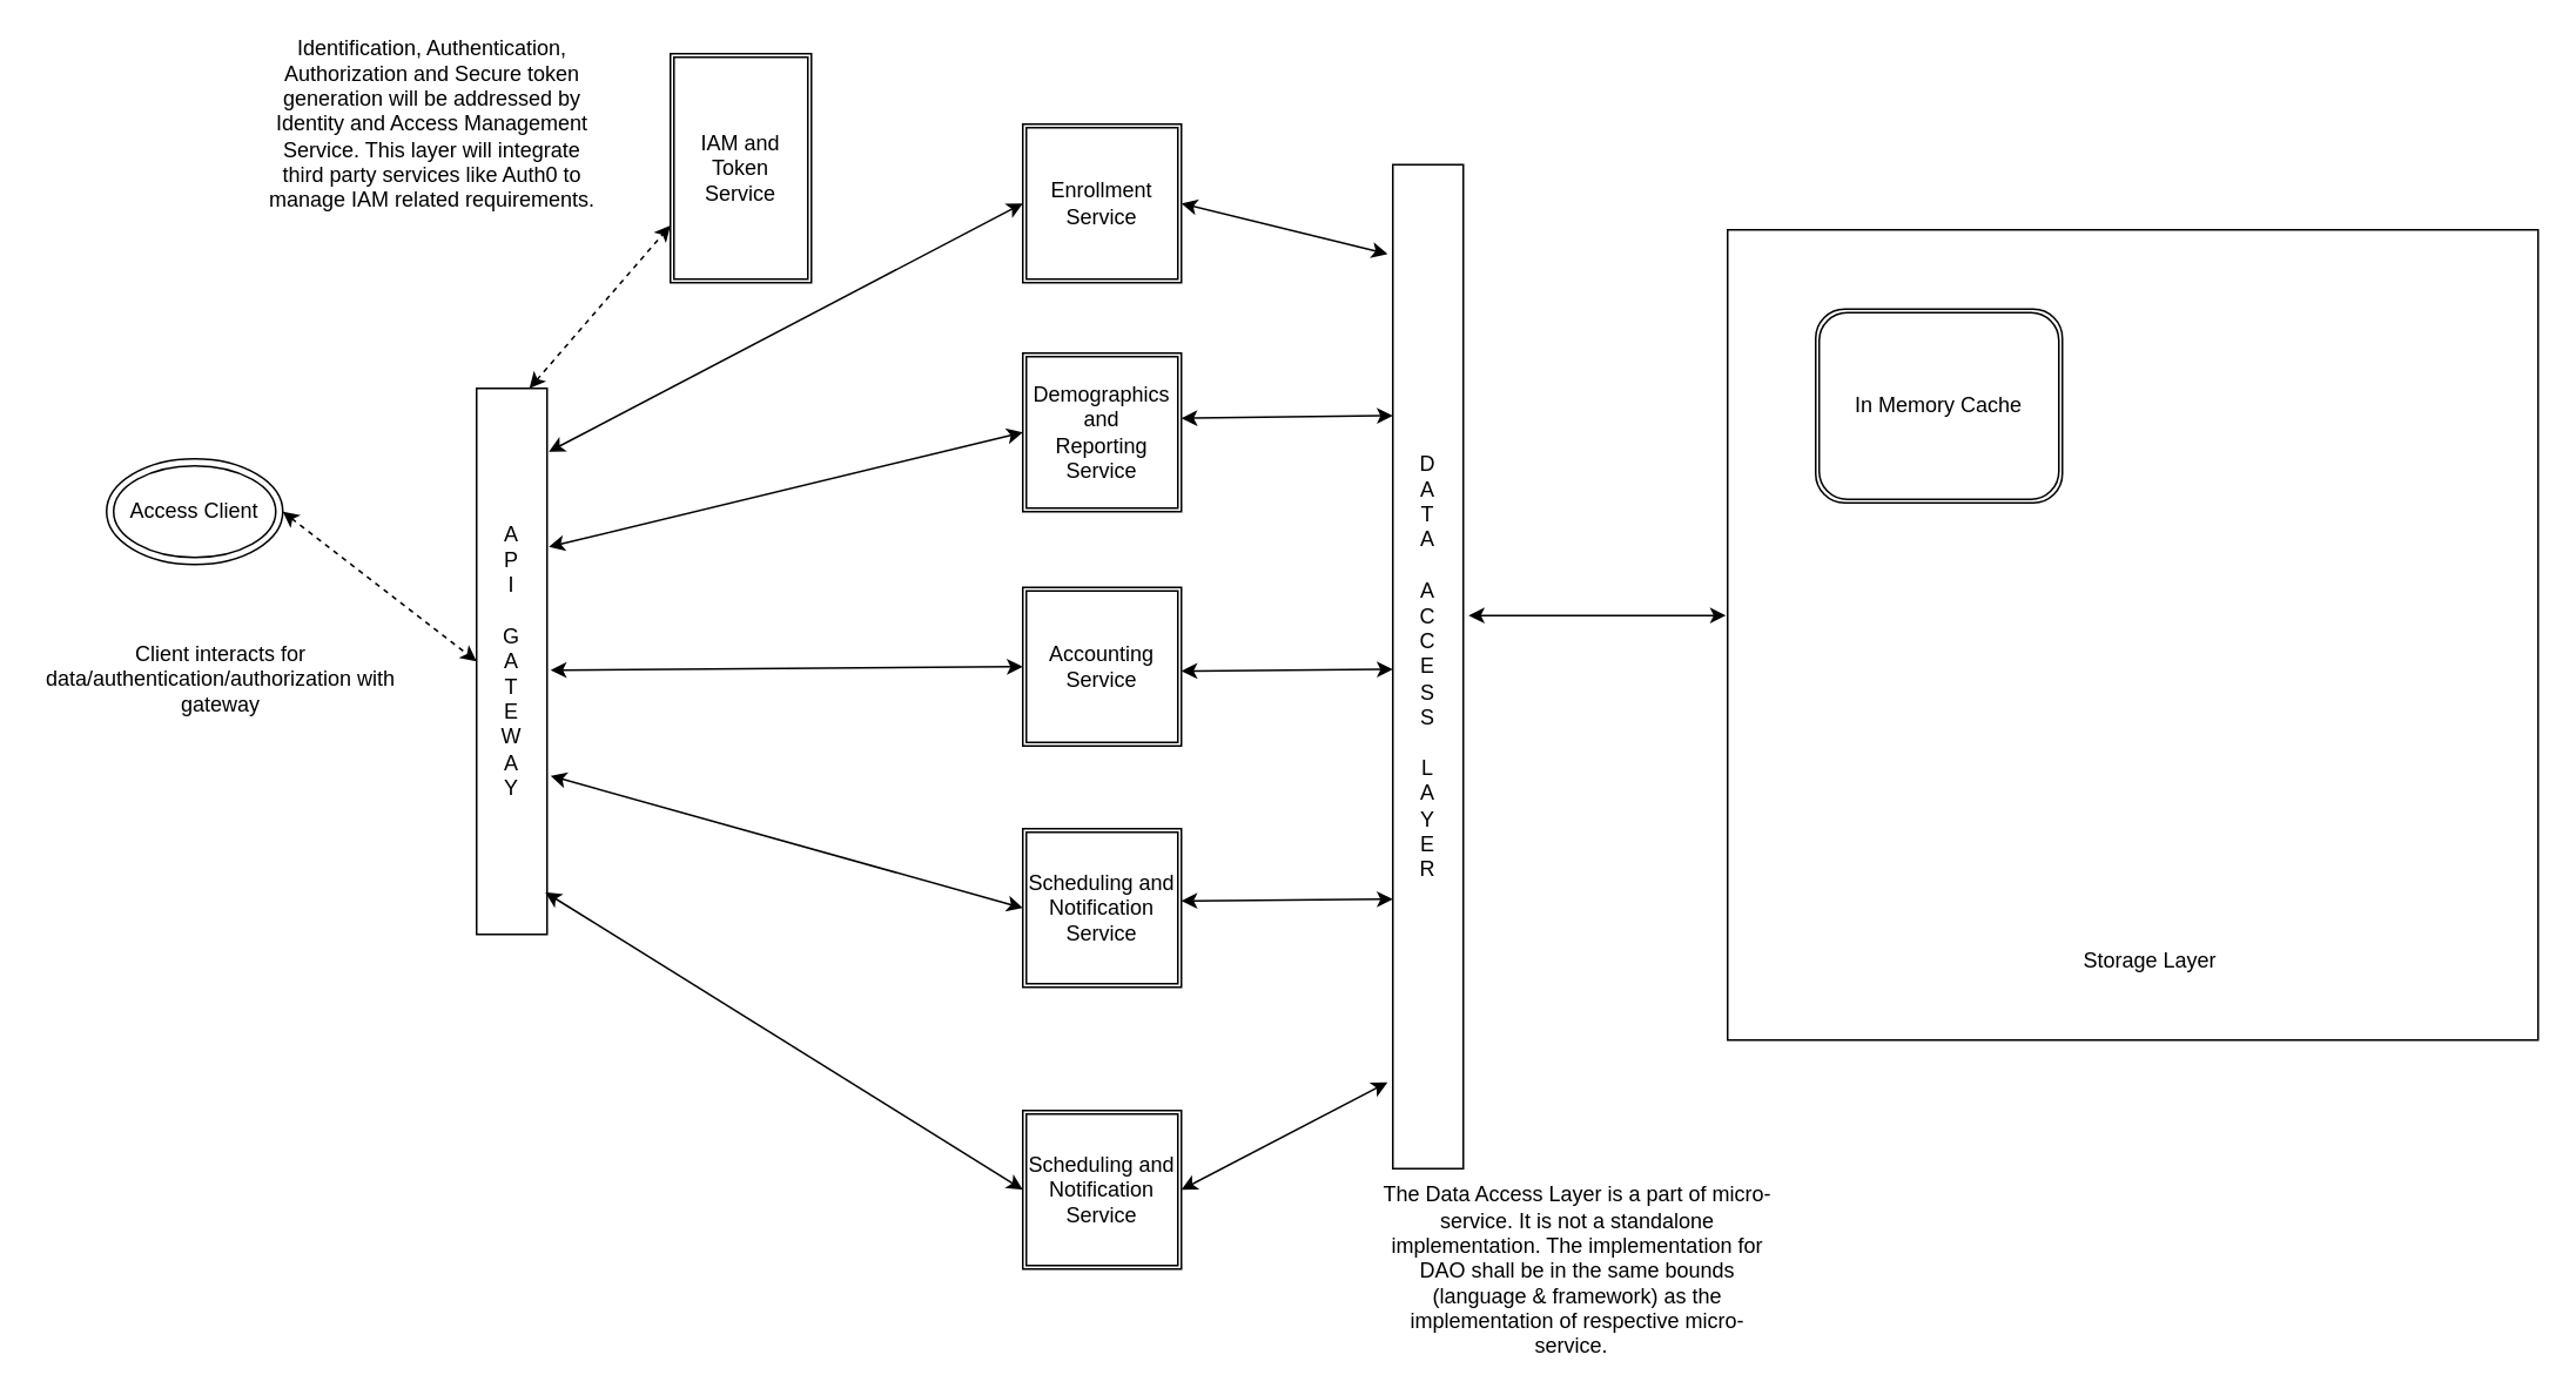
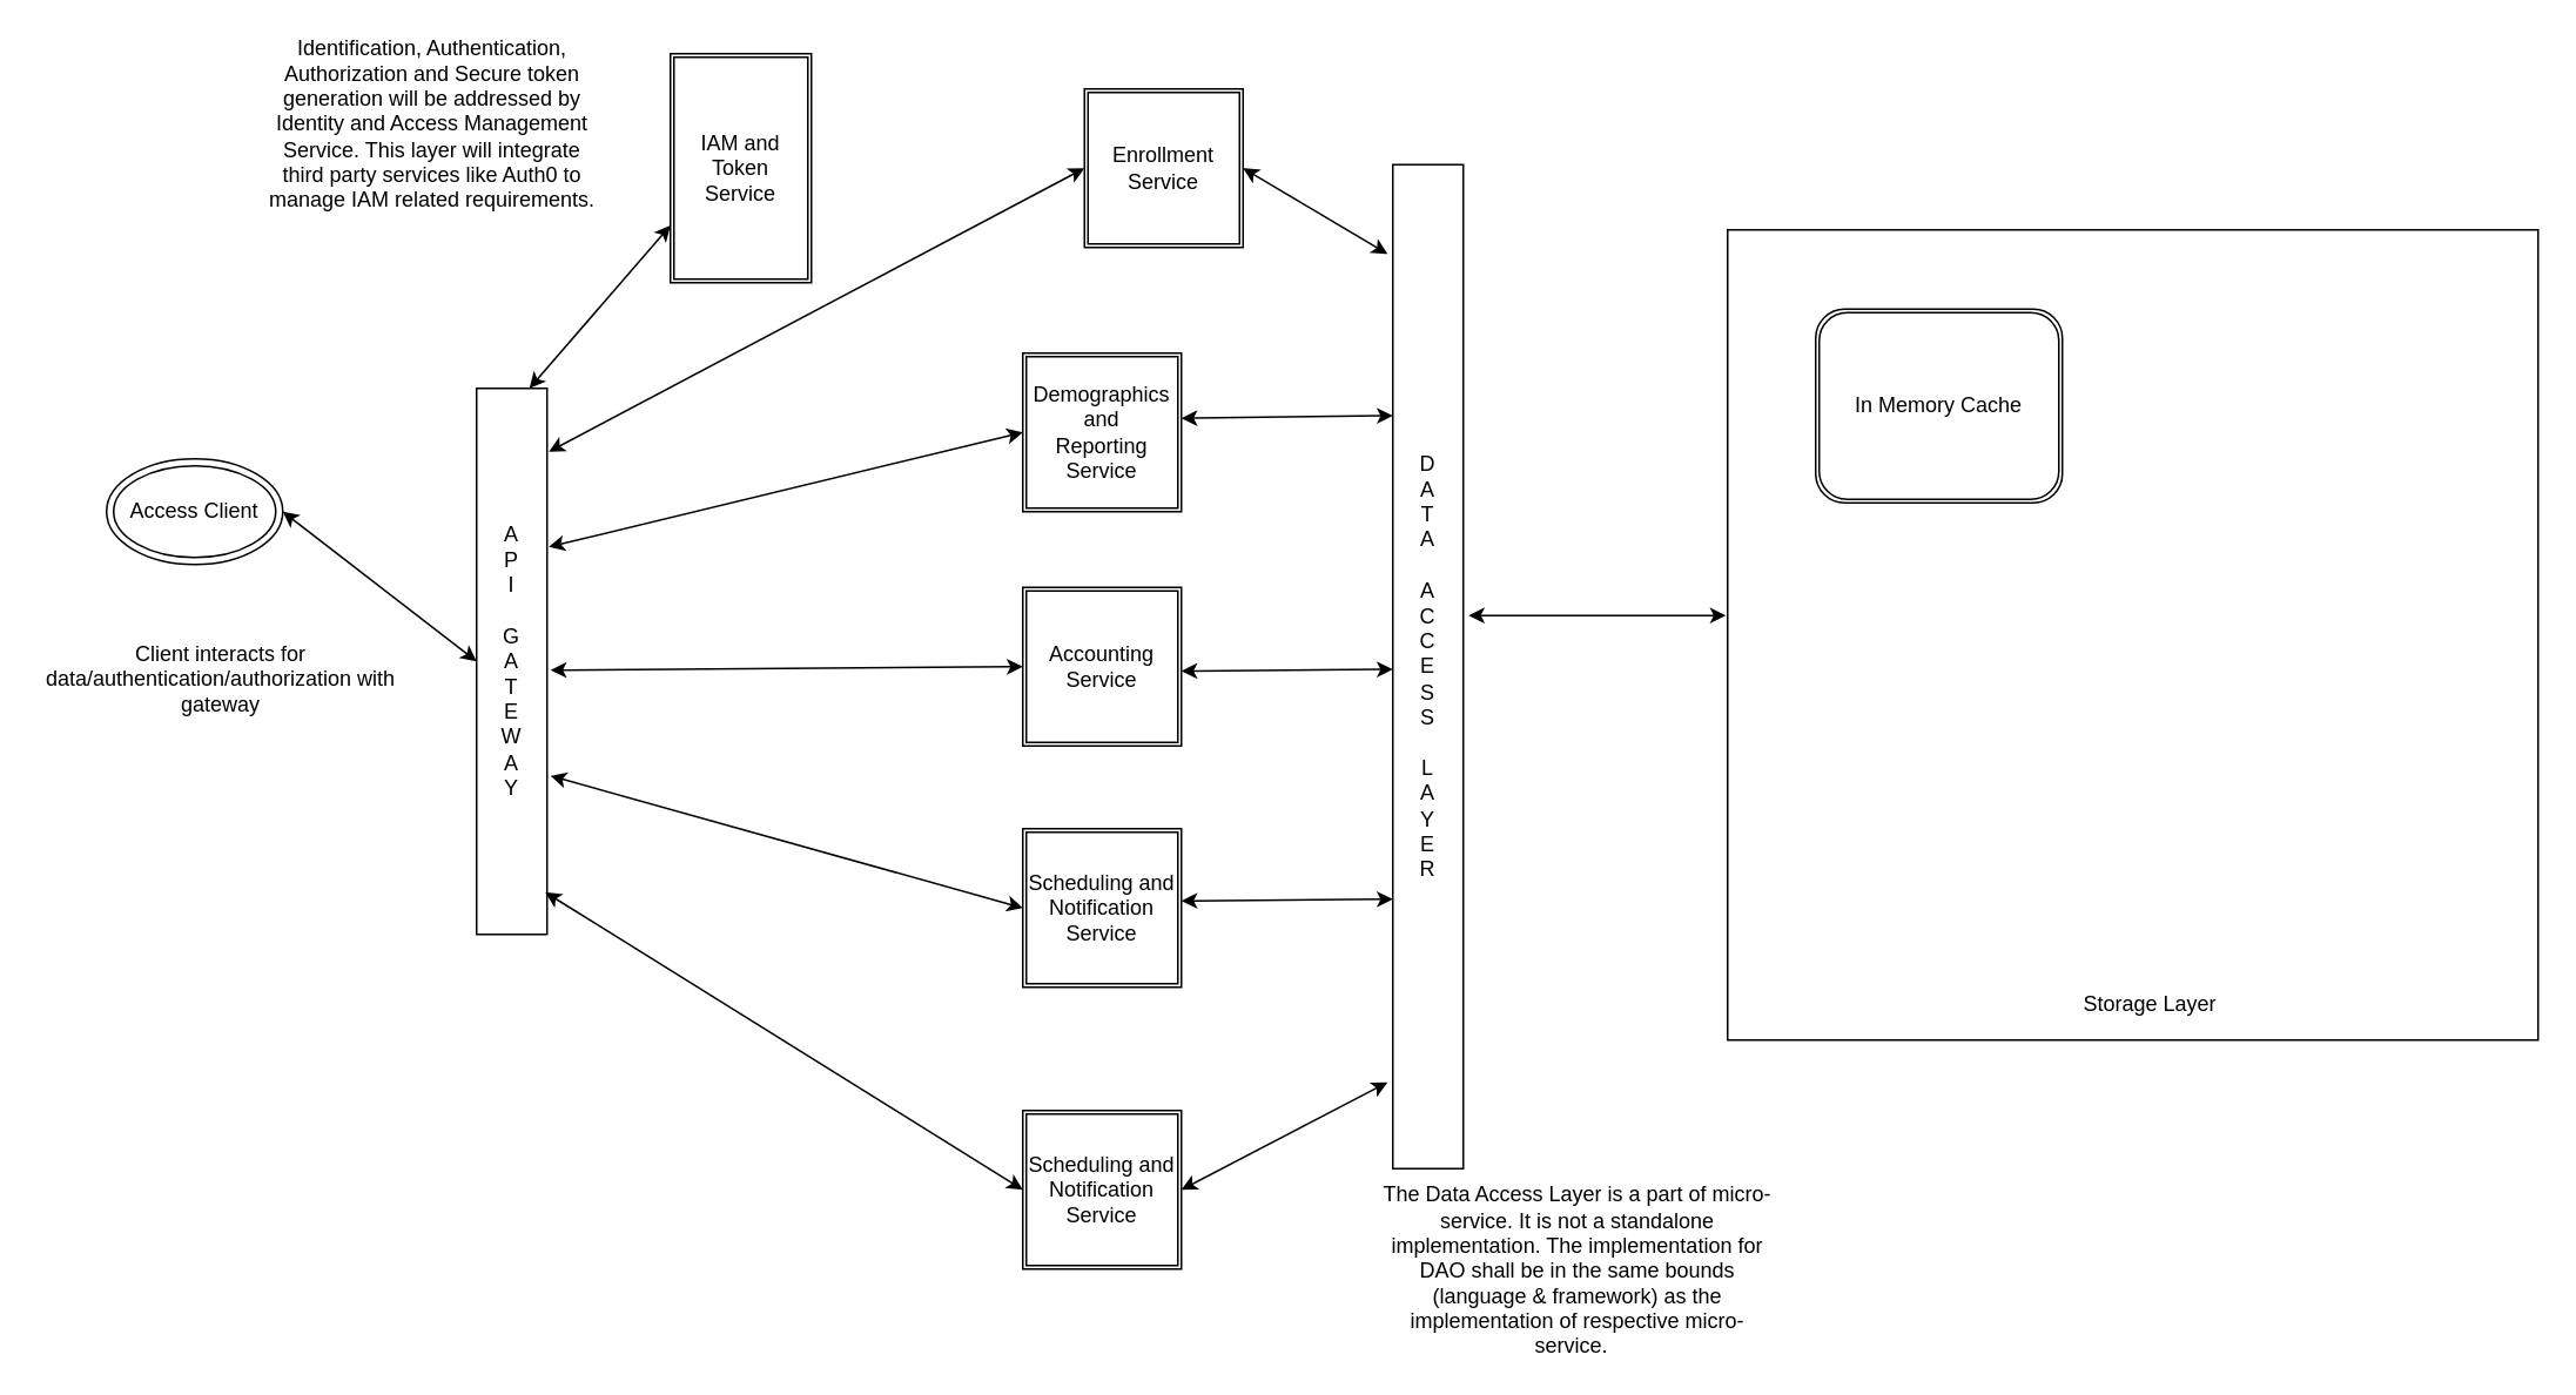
- <mxCell id="7" value="Enrollment Service" style="shape=ext;double=1;whiteSpace=wrap;html=1;aspect=fixed;" vertex="1" parent="1"><mxGeometry x="580" y="70" width="90" height="90" as="geometry" /></mxCell>
+ <mxCell id="7" value="Enrollment Service" style="shape=ext;double=1;whiteSpace=wrap;html=1;aspect=fixed;" vertex="1" parent="1"><mxGeometry x="615" y="50" width="90" height="90" as="geometry" /></mxCell>
- <mxCell id="11" value="" style="endArrow=classic;startArrow=classic;html=1;exitX=0.75;exitY=0;exitDx=0;exitDy=0;entryX=0;entryY=0.75;entryDx=0;entryDy=0;dashed=1;" edge="1" parent="1" source="2" target="3"><mxGeometry width="50" height="50" relative="1" as="geometry"><mxPoint x="330" y="210" as="sourcePoint" /><mxPoint x="380" y="160" as="targetPoint" /></mxGeometry></mxCell>
+ <mxCell id="11" value="" style="endArrow=classic;startArrow=classic;html=1;exitX=0.75;exitY=0;exitDx=0;exitDy=0;entryX=0;entryY=0.75;entryDx=0;entryDy=0;" edge="1" parent="1" source="2" target="3"><mxGeometry width="50" height="50" relative="1" as="geometry"><mxPoint x="330" y="210" as="sourcePoint" /><mxPoint x="380" y="160" as="targetPoint" /></mxGeometry></mxCell>
- <mxCell id="5" value="" style="endArrow=classic;startArrow=classic;html=1;exitX=1;exitY=0.5;exitDx=0;exitDy=0;entryX=0;entryY=0.5;entryDx=0;entryDy=0;dashed=1;" edge="1" parent="1" source="4" target="2"><mxGeometry width="50" height="50" relative="1" as="geometry"><mxPoint x="170" y="390" as="sourcePoint" /><mxPoint x="220" y="340" as="targetPoint" /></mxGeometry></mxCell>
+ <mxCell id="5" value="" style="endArrow=classic;startArrow=classic;html=1;exitX=1;exitY=0.5;exitDx=0;exitDy=0;entryX=0;entryY=0.5;entryDx=0;entryDy=0;" edge="1" parent="1" source="4" target="2"><mxGeometry width="50" height="50" relative="1" as="geometry"><mxPoint x="170" y="390" as="sourcePoint" /><mxPoint x="220" y="340" as="targetPoint" /></mxGeometry></mxCell>
- <mxCell id="28" value="Storage Layer" style="text;html=1;strokeColor=none;fillColor=none;align=center;verticalAlign=middle;whiteSpace=wrap;overflow=hidden;" vertex="1" parent="25"><mxGeometry x="200" y="405" width="80" height="20" as="geometry" /></mxCell>
+ <mxCell id="28" value="Storage Layer" style="text;html=1;strokeColor=none;fillColor=none;align=center;verticalAlign=middle;whiteSpace=wrap;overflow=hidden;" vertex="1" parent="25"><mxGeometry x="200" y="430" width="80" height="20" as="geometry" /></mxCell>
